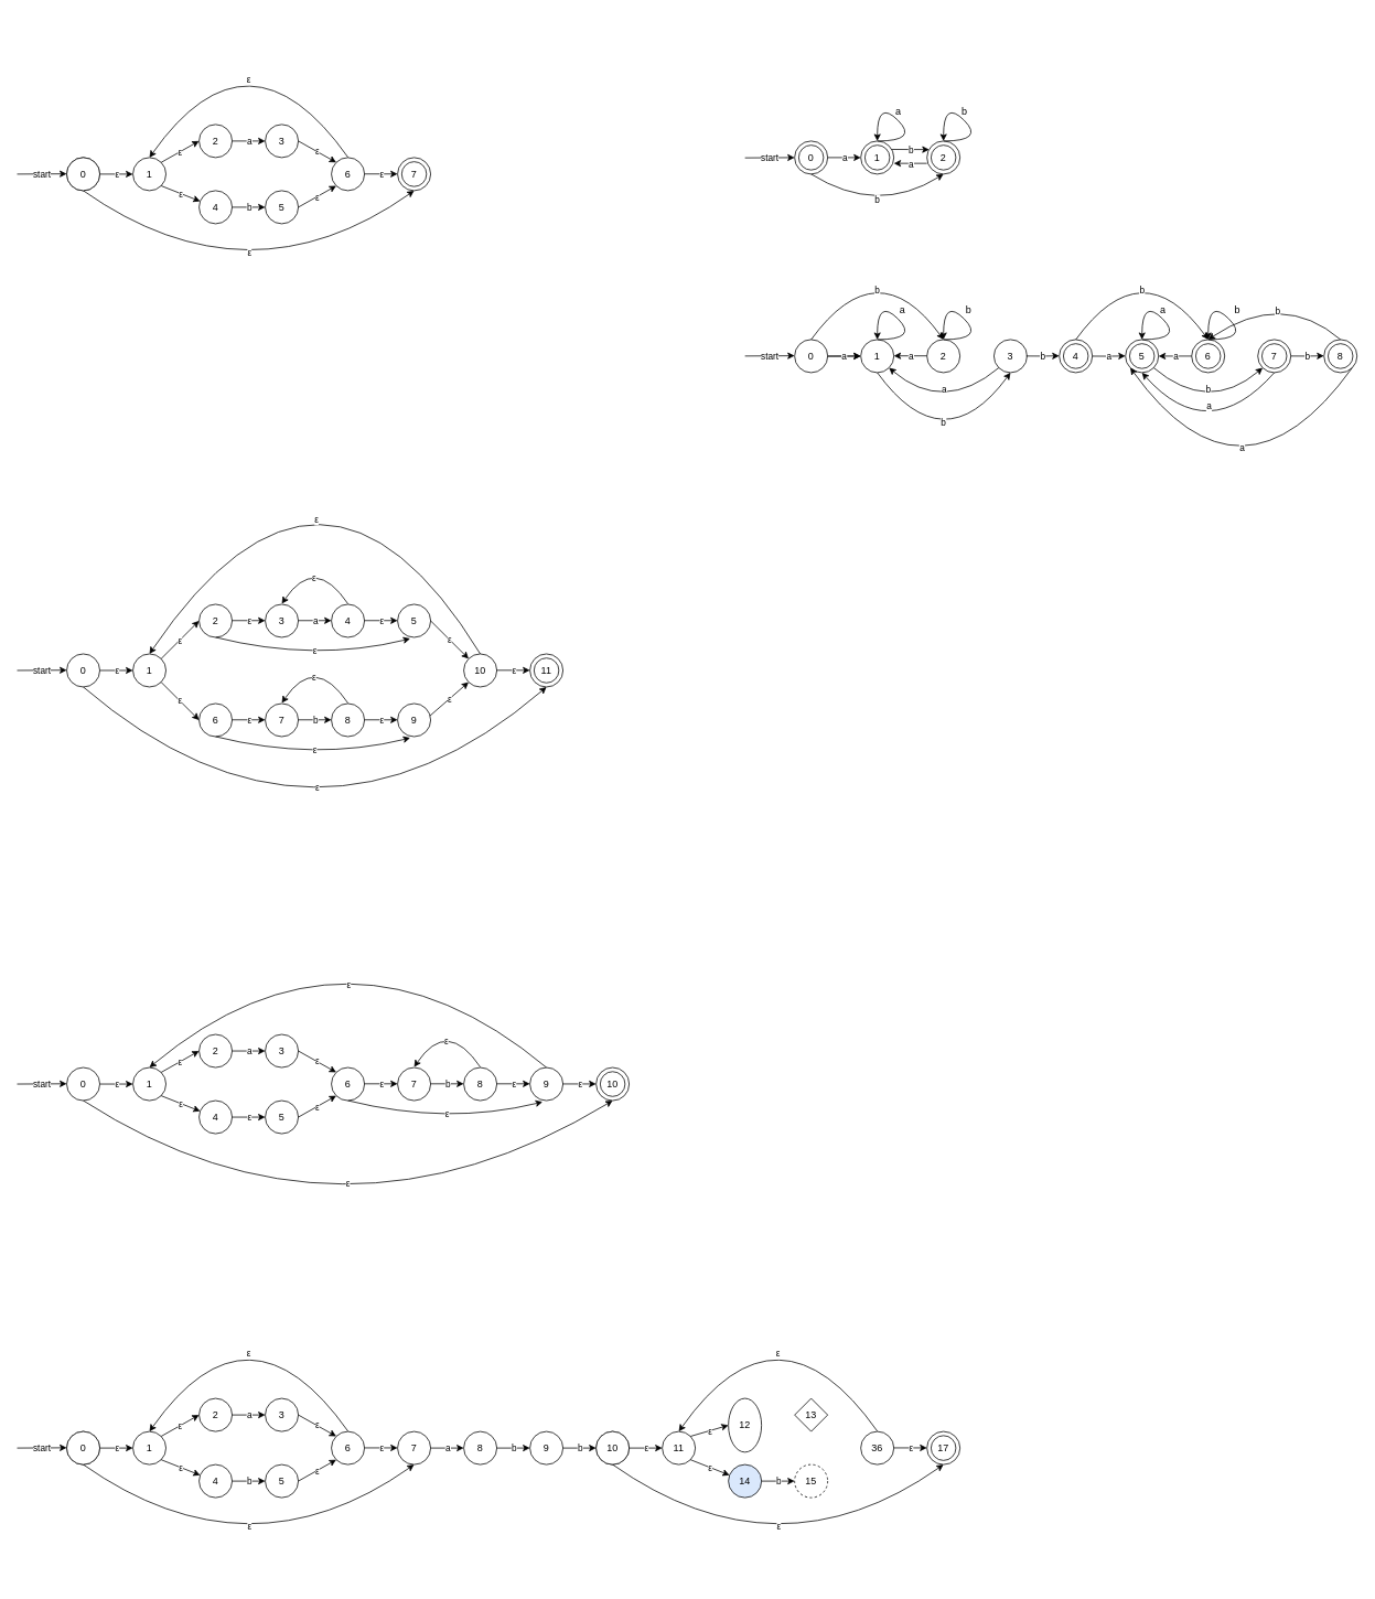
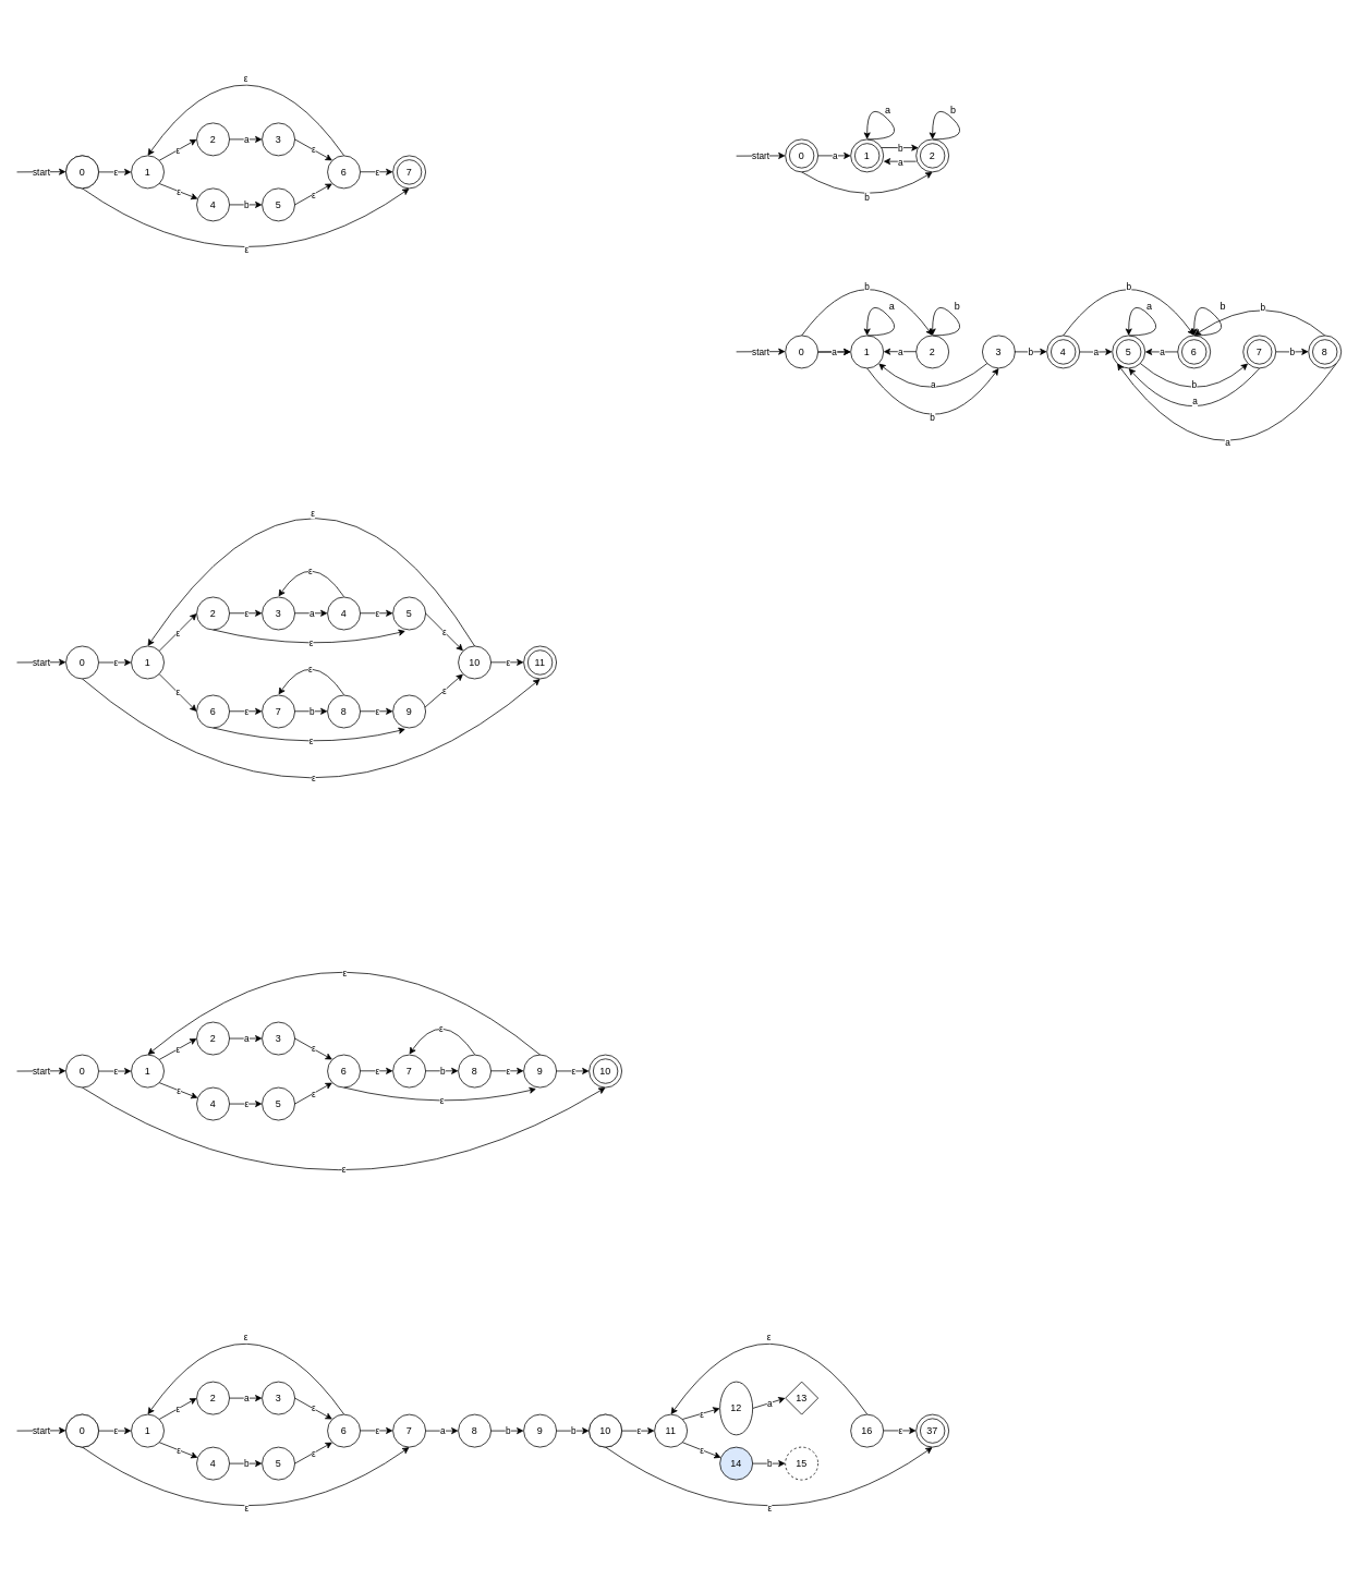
+ <mxCell id="183" value="" style="endArrow=classic;html=1;rounded=0;entryX=0;entryY=0.5;entryDx=0;entryDy=0;exitX=1;exitY=0.5;exitDx=0;exitDy=0;" parent="1" source="174" target="175" edge="1"><mxGeometry relative="1" as="geometry"><mxPoint x="874" y="1776" as="sourcePoint" /><mxPoint x="920" y="1750" as="targetPoint" /></mxGeometry></mxCell>
+ <mxCell id="184" value="a" style="edgeLabel;resizable=0;html=1;align=center;verticalAlign=middle;" parent="183" connectable="0" vertex="1"><mxGeometry relative="1" as="geometry" /></mxCell>
- <mxCell id="178" value="36" style="ellipse;whiteSpace=wrap;html=1;aspect=fixed;" parent="1" vertex="1"><mxGeometry x="1040" y="1730" width="40" height="40" as="geometry" /></mxCell>
+ <mxCell id="178" value="16" style="ellipse;whiteSpace=wrap;html=1;aspect=fixed;" parent="1" vertex="1"><mxGeometry x="1040" y="1730" width="40" height="40" as="geometry" /></mxCell>
- <mxCell id="197" value="17" style="ellipse;whiteSpace=wrap;html=1;aspect=fixed;" parent="1" vertex="1"><mxGeometry x="1125" y="1735" width="30" height="30" as="geometry" /></mxCell>
+ <mxCell id="197" value="37" style="ellipse;whiteSpace=wrap;html=1;aspect=fixed;" parent="1" vertex="1"><mxGeometry x="1125" y="1735" width="30" height="30" as="geometry" /></mxCell>
